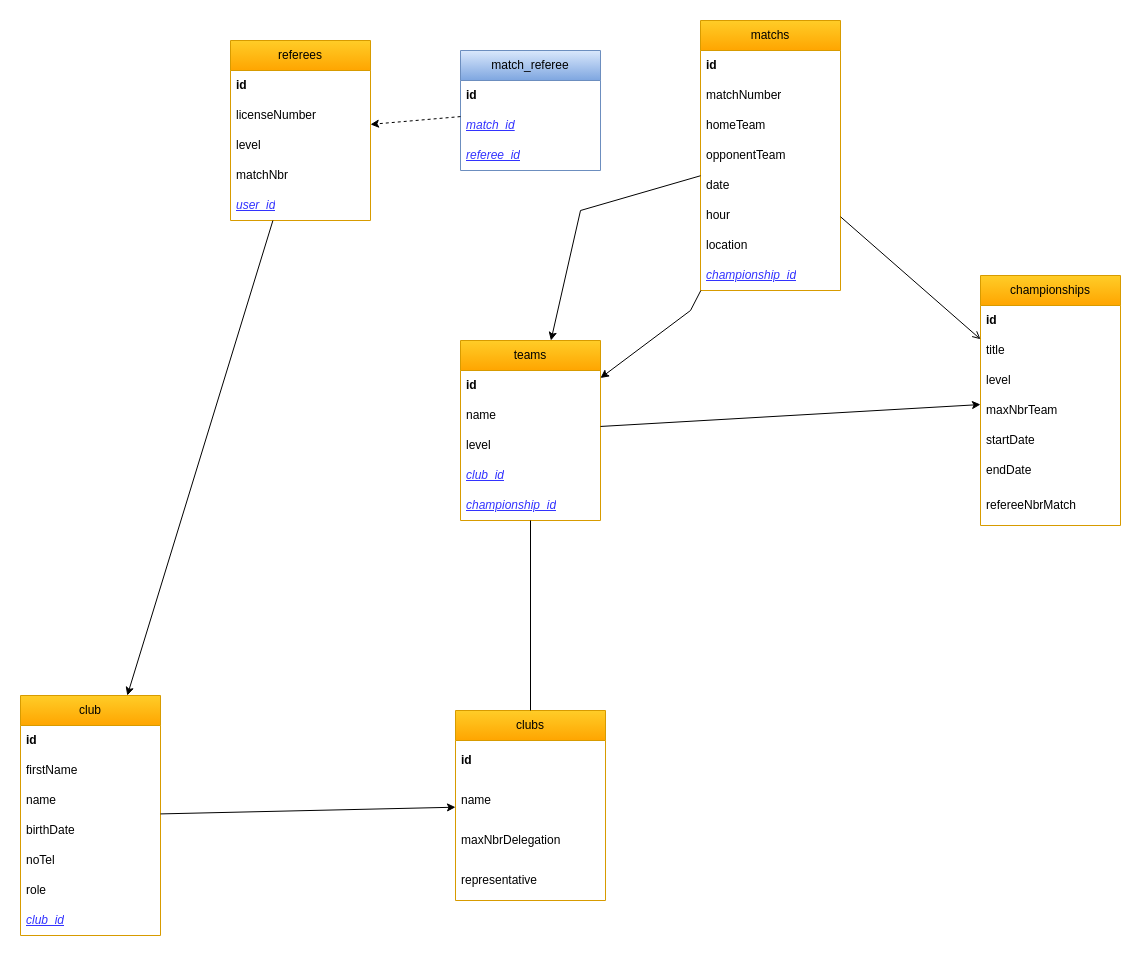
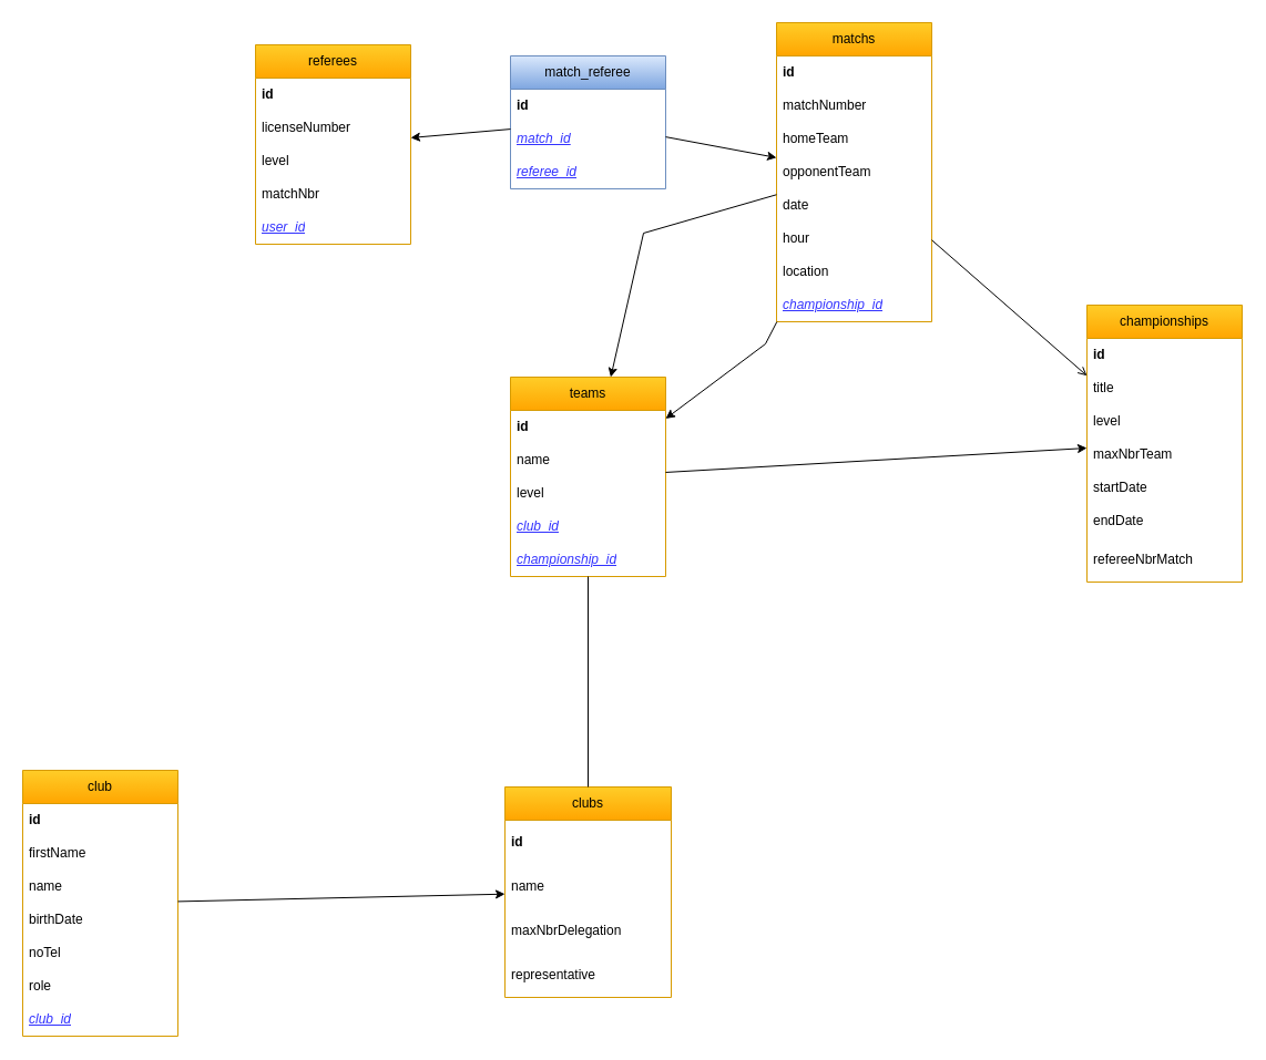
- <mxCell id="48" value="" style="endArrow=classic;html=1;rounded=0;dashed=1;" parent="1" source="44" target="13" edge="1"><mxGeometry width="50" height="50" relative="1" as="geometry"><mxPoint x="460" y="140" as="sourcePoint" /><mxPoint x="510" y="90" as="targetPoint" /></mxGeometry></mxCell>
+ <mxCell id="48" value="" style="endArrow=classic;html=1;rounded=0;" parent="1" source="44" target="13" edge="1"><mxGeometry width="50" height="50" relative="1" as="geometry"><mxPoint x="460" y="140" as="sourcePoint" /><mxPoint x="510" y="90" as="targetPoint" /></mxGeometry></mxCell>
+ <mxCell id="49" value="" style="endArrow=classic;html=1;rounded=0;" parent="1" source="44" target="35" edge="1"><mxGeometry width="50" height="50" relative="1" as="geometry"><mxPoint x="460" y="140" as="sourcePoint" /><mxPoint x="510" y="90" as="targetPoint" /></mxGeometry></mxCell>
- <mxCell id="50" value="" style="endArrow=classic;html=1;rounded=0;" parent="1" source="13" target="19" edge="1"><mxGeometry width="50" height="50" relative="1" as="geometry"><mxPoint x="320" y="400" as="sourcePoint" /><mxPoint x="370" y="350" as="targetPoint" /></mxGeometry></mxCell>
